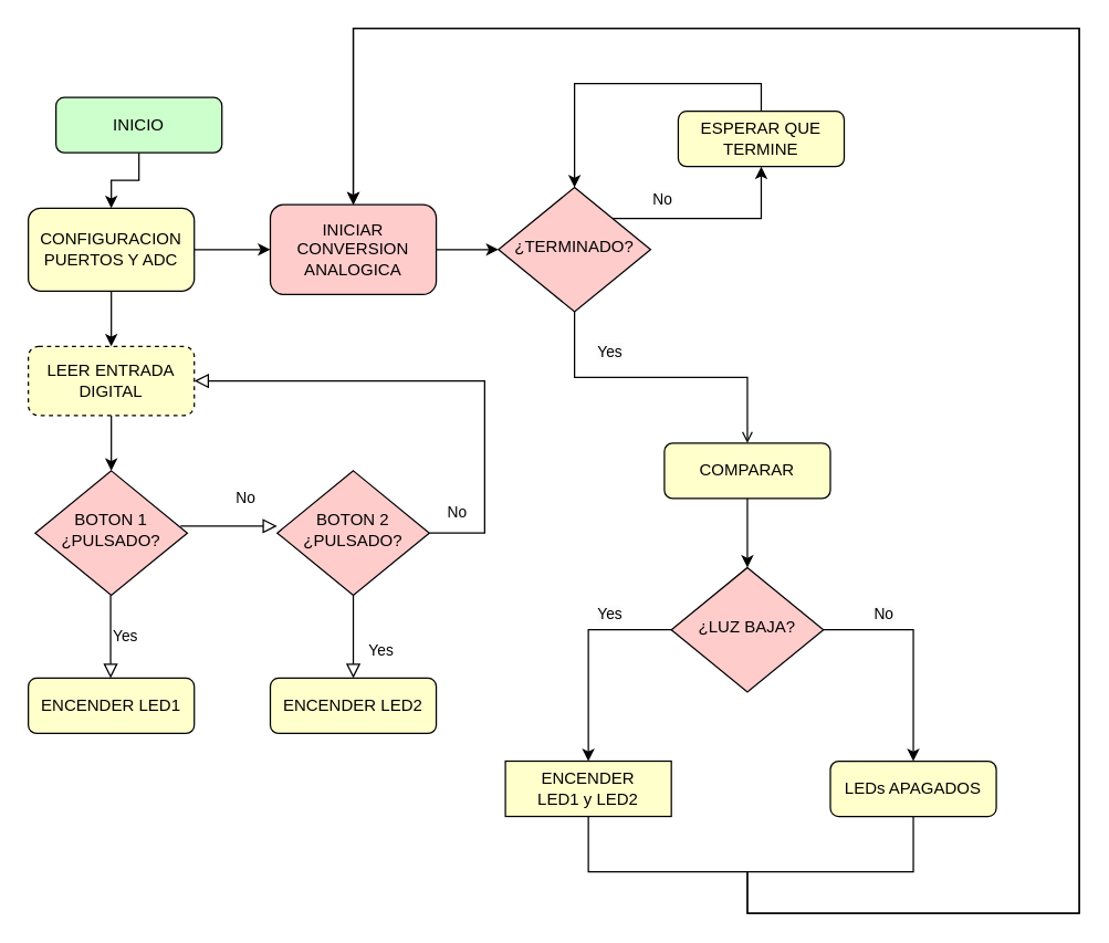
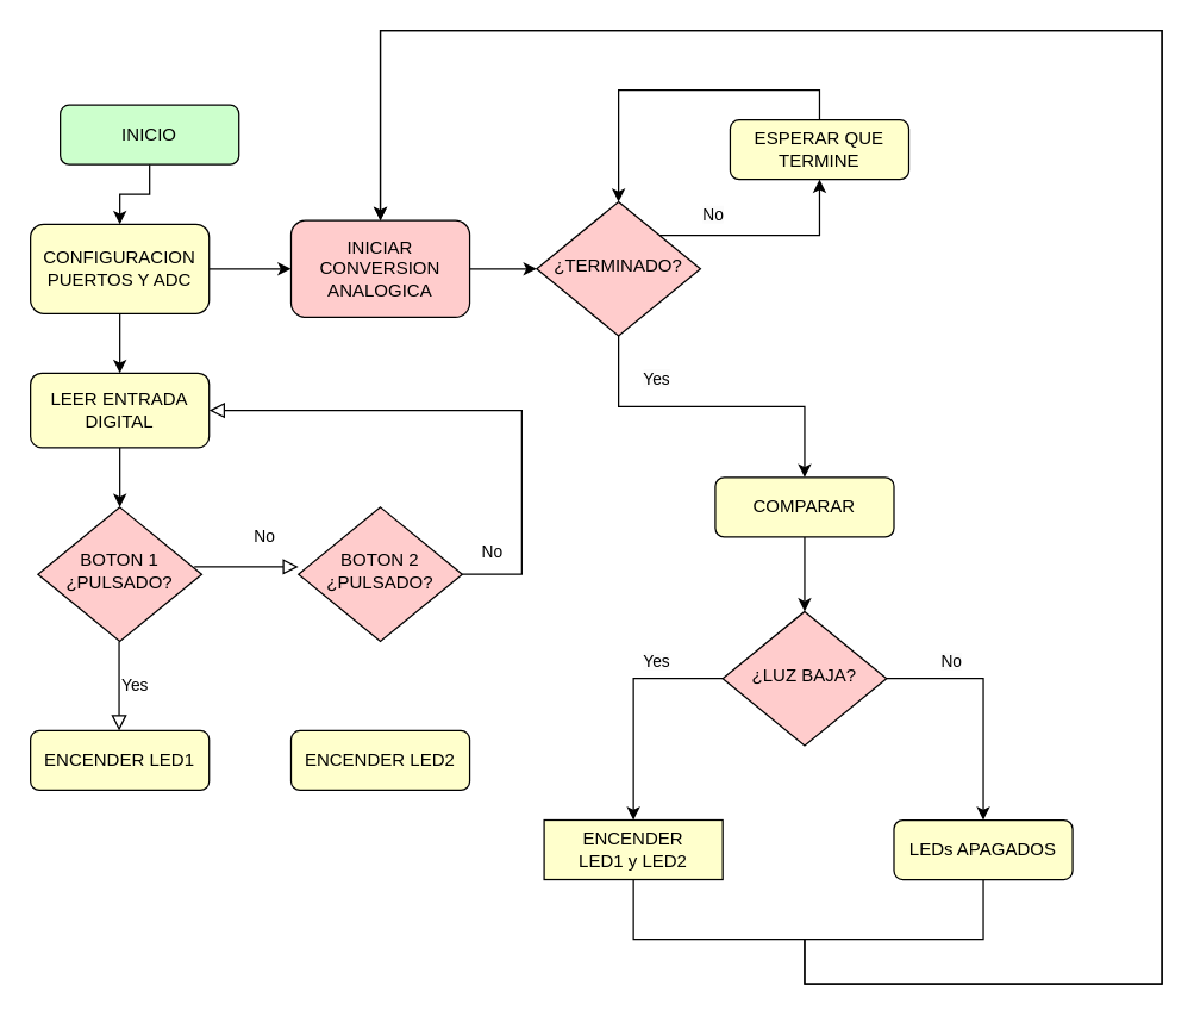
- <mxCell id="14" value="LEER ENTRADA DIGITAL" style="rounded=1;whiteSpace=wrap;html=1;fontSize=12;glass=0;strokeWidth=1;shadow=0;fillColor=#FFFFCC;dashed=1;" vertex="1" parent="1"><mxGeometry x="20" y="250" width="120" height="50" as="geometry" /></mxCell>
+ <mxCell id="14" value="LEER ENTRADA DIGITAL" style="rounded=1;whiteSpace=wrap;html=1;fontSize=12;glass=0;strokeWidth=1;shadow=0;fillColor=#FFFFCC;" vertex="1" parent="1"><mxGeometry x="20" y="250" width="120" height="50" as="geometry" /></mxCell>
- <mxCell id="20" style="edgeStyle=orthogonalEdgeStyle;rounded=0;orthogonalLoop=1;jettySize=auto;html=1;exitX=0.5;exitY=1;exitDx=0;exitDy=0;entryX=0.5;entryY=0;entryDx=0;entryDy=0;endArrow=open;" edge="1" parent="1" source="21" target="23"><mxGeometry relative="1" as="geometry" /></mxCell>
+ <mxCell id="20" style="edgeStyle=orthogonalEdgeStyle;rounded=0;orthogonalLoop=1;jettySize=auto;html=1;exitX=0.5;exitY=1;exitDx=0;exitDy=0;entryX=0.5;entryY=0;entryDx=0;entryDy=0;" edge="1" parent="1" source="21" target="23"><mxGeometry relative="1" as="geometry" /></mxCell>
- <mxCell id="6" value="Yes" style="rounded=0;html=1;jettySize=auto;orthogonalLoop=1;fontSize=11;endArrow=block;endFill=0;endSize=8;strokeWidth=1;shadow=0;labelBackgroundColor=none;edgeStyle=orthogonalEdgeStyle;exitX=0.5;exitY=1;exitDx=0;exitDy=0;" parent="1" source="8" target="9" edge="1"><mxGeometry x="0.333" y="20" relative="1" as="geometry"><mxPoint as="offset" /><mxPoint x="265" y="430" as="sourcePoint" /></mxGeometry></mxCell>
